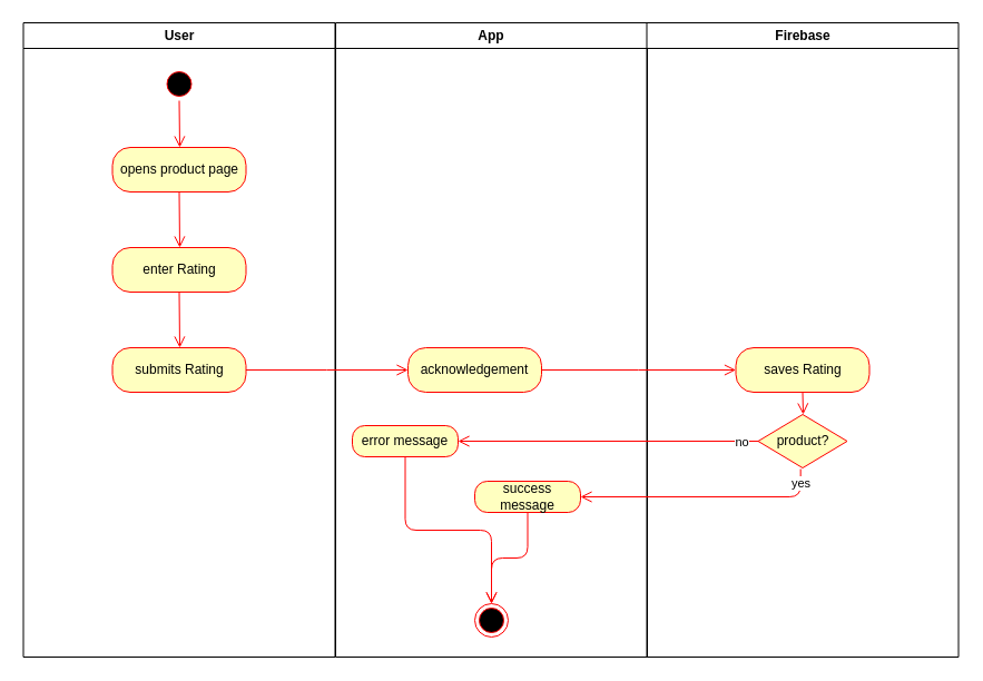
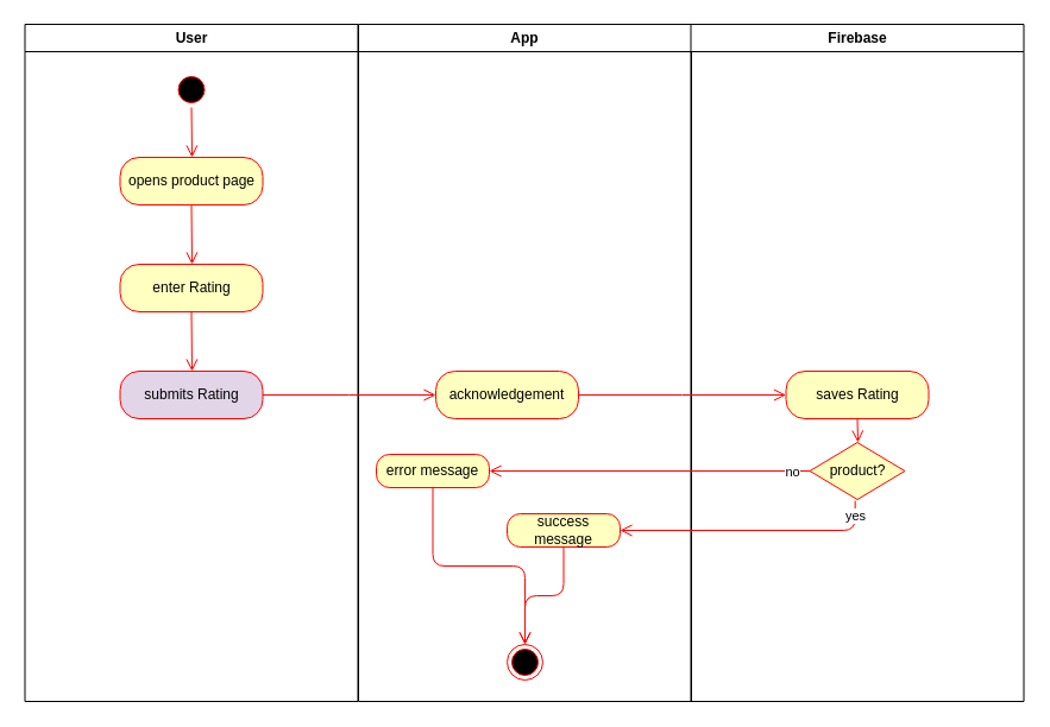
- <mxCell id="8" value="submits Rating" style="rounded=1;whiteSpace=wrap;html=1;arcSize=40;fontColor=#000000;fillColor=#ffffc0;strokeColor=#ff0000;" vertex="1" parent="2"><mxGeometry x="80" y="292" width="120" height="40" as="geometry" /></mxCell>
+ <mxCell id="8" value="submits Rating" style="rounded=1;whiteSpace=wrap;html=1;arcSize=40;fontColor=#000000;fillColor=#e1d5e7;strokeColor=#ff0000;" vertex="1" parent="2"><mxGeometry x="80" y="292" width="120" height="40" as="geometry" /></mxCell>
